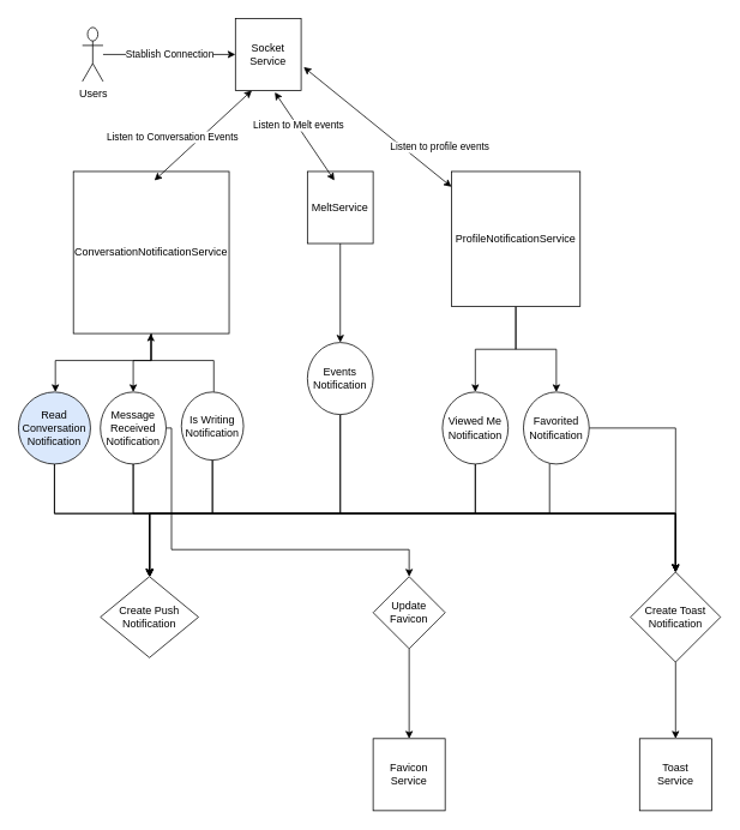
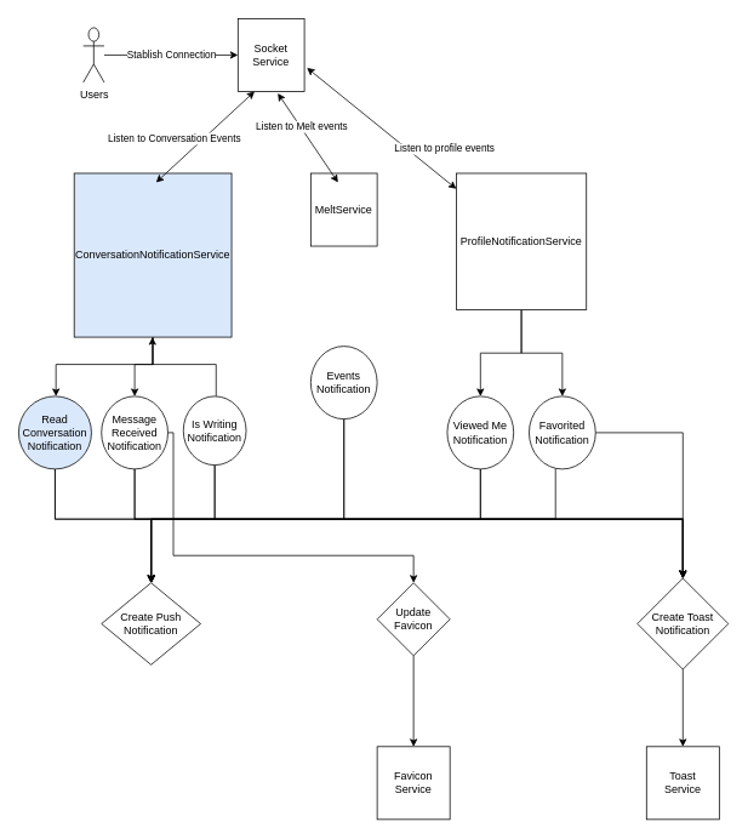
- <mxCell id="7" value="ConversationNotificationService&lt;br&gt;" style="whiteSpace=wrap;html=1;aspect=fixed;" vertex="1" parent="1"><mxGeometry x="81" y="190" width="173" height="180" as="geometry" /></mxCell>
+ <mxCell id="7" value="ConversationNotificationService&lt;br&gt;" style="whiteSpace=wrap;html=1;aspect=fixed;fillColor=#dae8fc;" vertex="1" parent="1"><mxGeometry x="81" y="190" width="173" height="180" as="geometry" /></mxCell>
- <mxCell id="8" style="edgeStyle=orthogonalEdgeStyle;rounded=0;orthogonalLoop=1;jettySize=auto;html=1;" edge="1" parent="1" source="9" target="21"><mxGeometry relative="1" as="geometry" /></mxCell>
